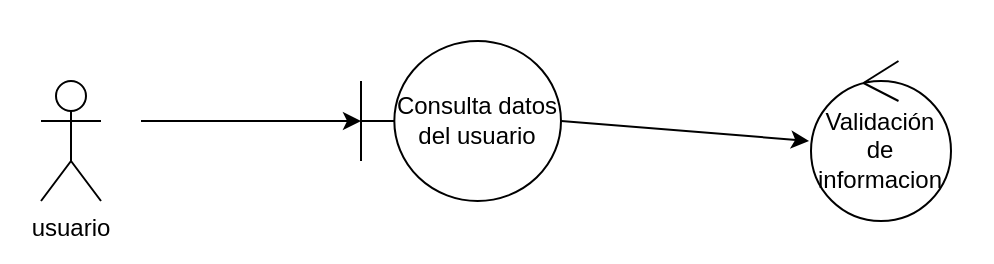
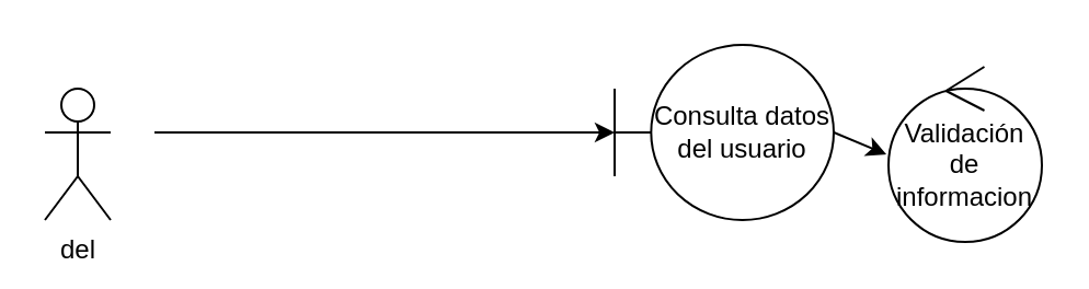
- <mxCell id="4" value="Consulta datos del usuario" style="shape=umlBoundary;whiteSpace=wrap;html=1;" vertex="1" parent="1"><mxGeometry x="180" y="20" width="100" height="80" as="geometry" /></mxCell>
+ <mxCell id="4" value="Consulta datos del usuario" style="shape=umlBoundary;whiteSpace=wrap;html=1;" vertex="1" parent="1"><mxGeometry x="280" y="20" width="100" height="80" as="geometry" /></mxCell>
- <mxCell id="2" value="usuario" style="shape=umlActor;verticalLabelPosition=bottom;verticalAlign=top;html=1;outlineConnect=0;" vertex="1" parent="1"><mxGeometry x="20" y="40" width="30" height="60" as="geometry" /></mxCell>
+ <mxCell id="2" value="del" style="shape=umlActor;verticalLabelPosition=bottom;verticalAlign=top;html=1;outlineConnect=0;" vertex="1" parent="1"><mxGeometry x="20" y="40" width="30" height="60" as="geometry" /></mxCell>
